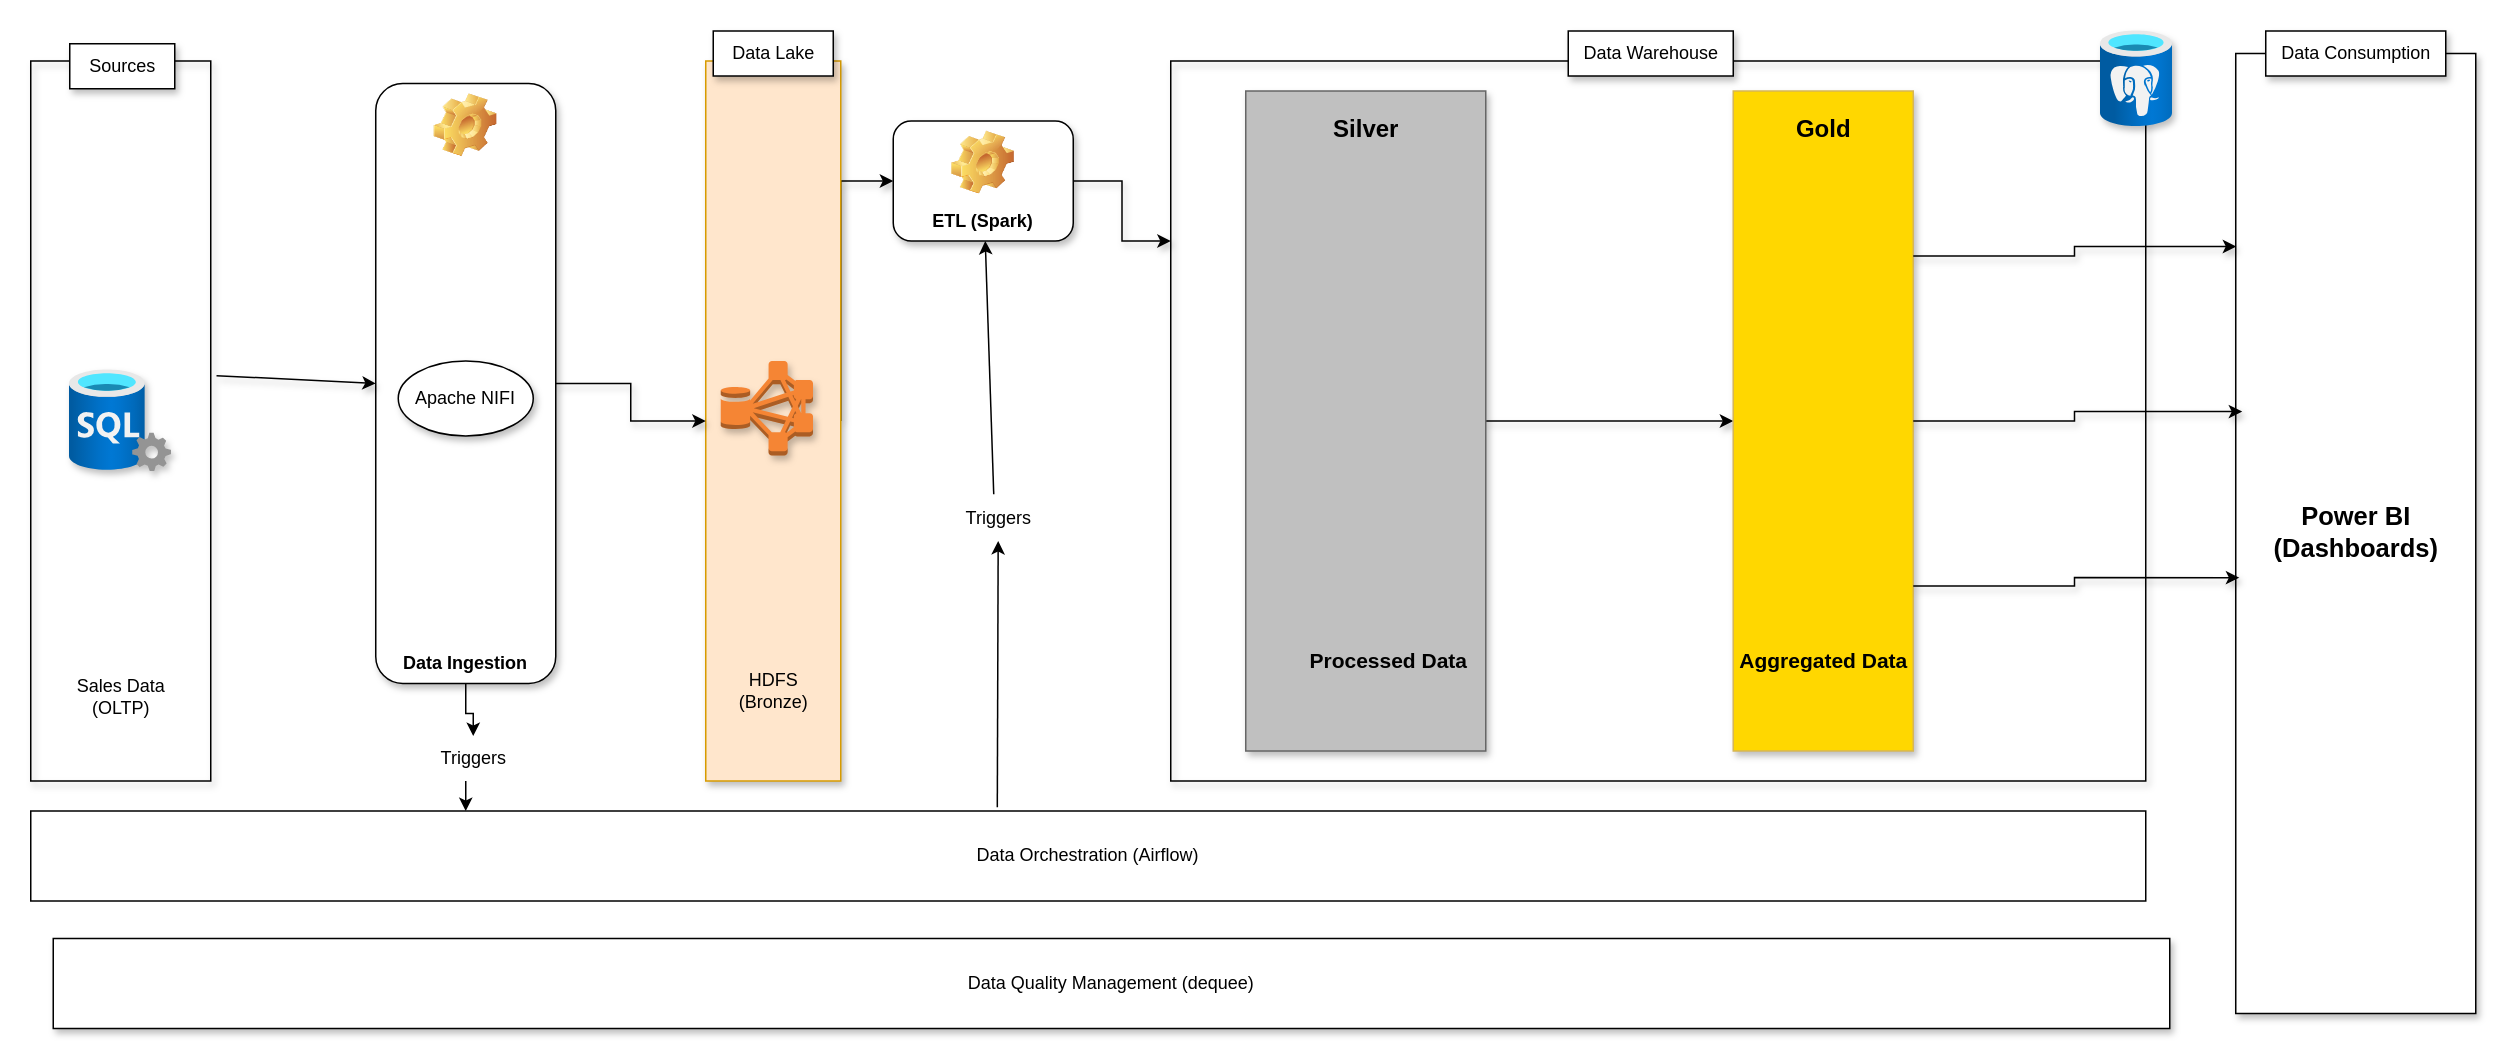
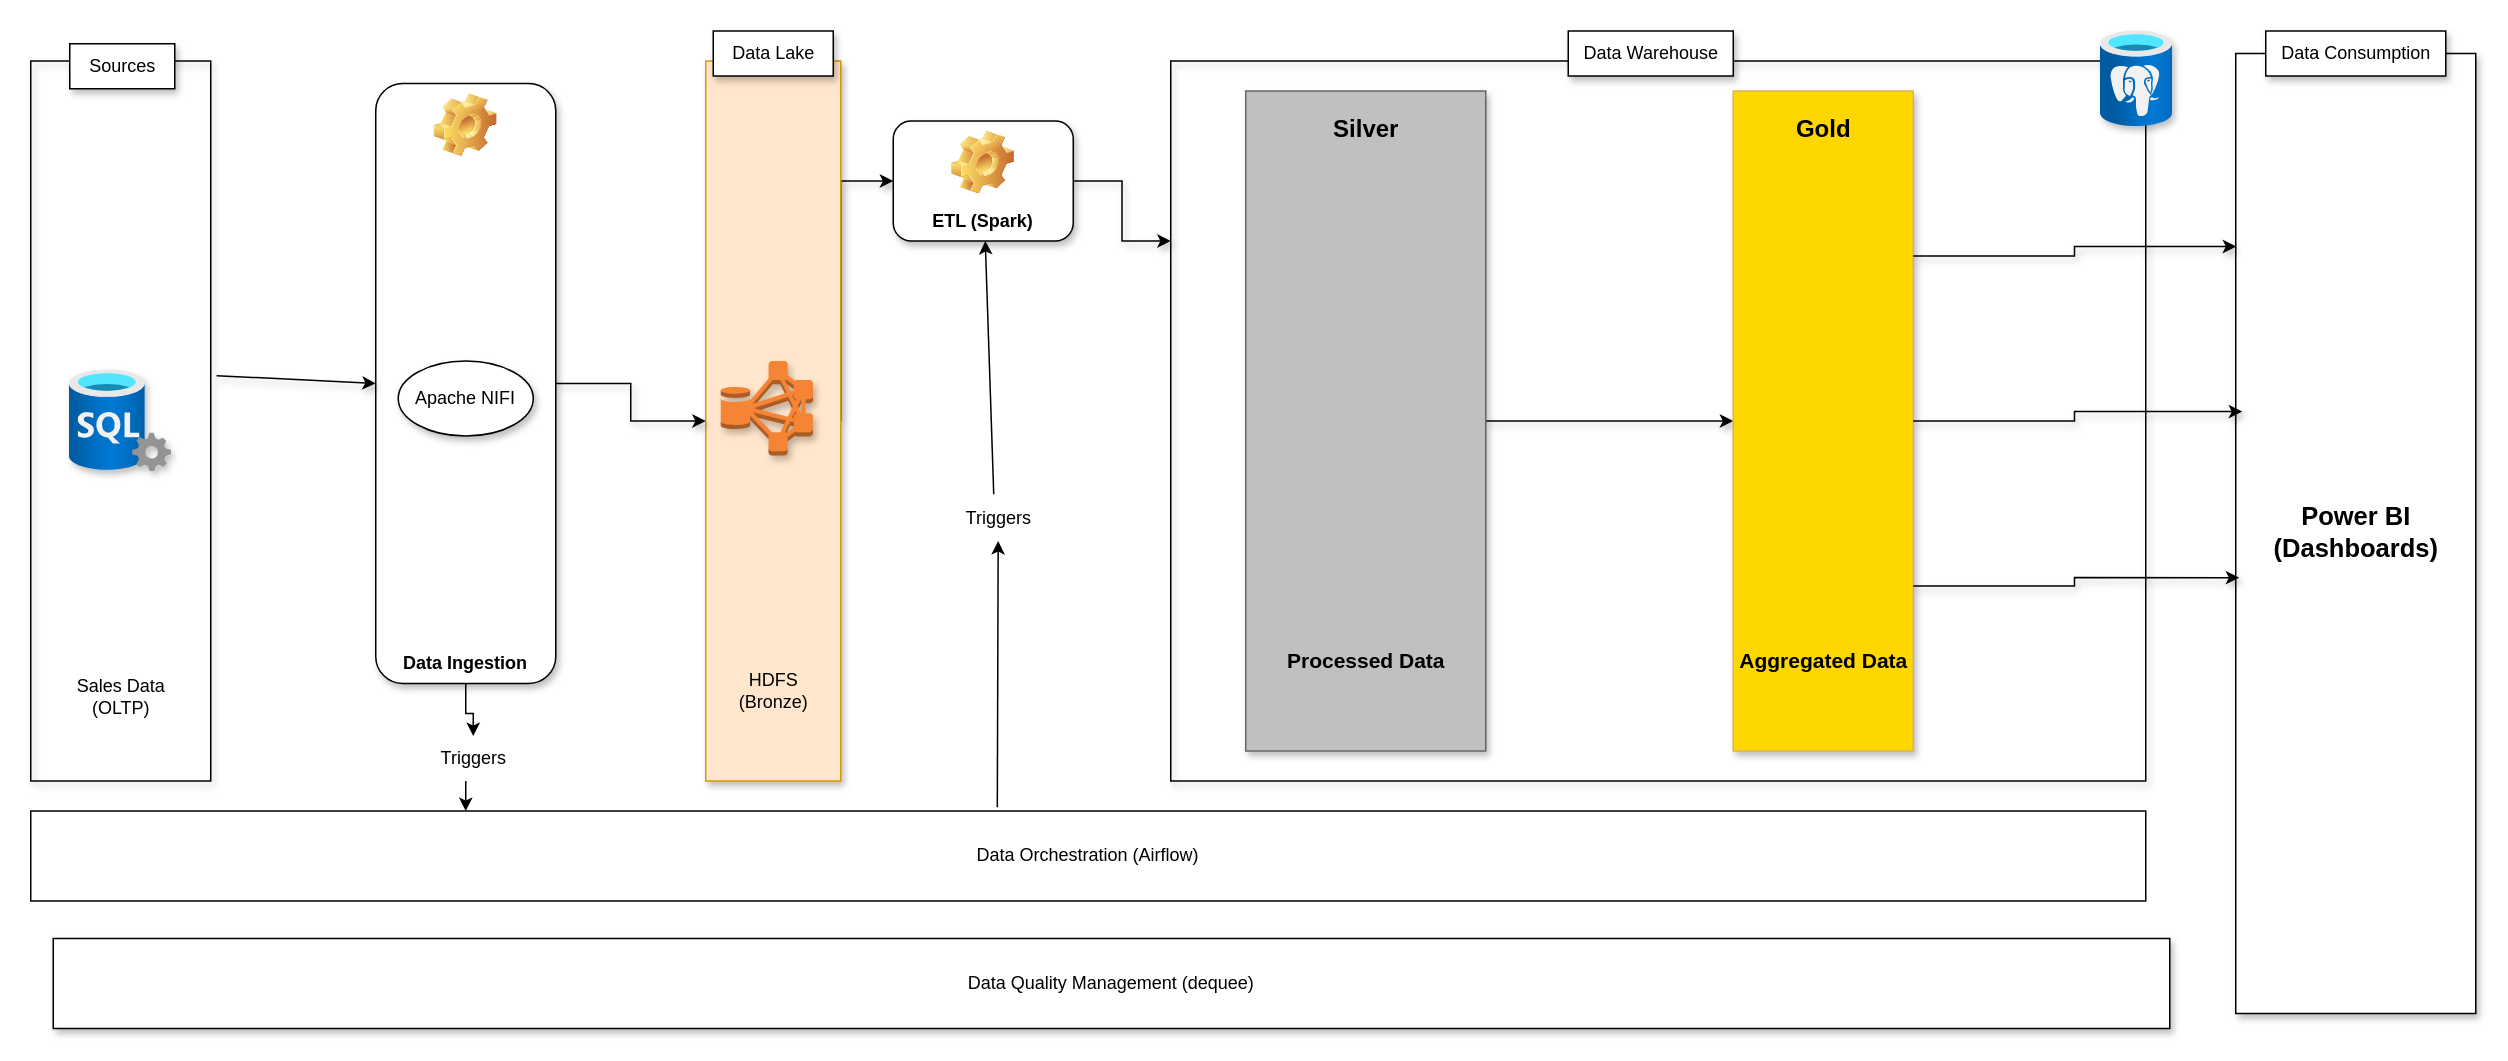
- <mxCell id="21" value="Processed Data" style="text;html=1;align=center;verticalAlign=middle;resizable=0;points=[];autosize=1;strokeColor=none;fillColor=none;fontStyle=1;fontSize=14;shadow=1;" parent="1" vertex="1"><mxGeometry x="865" y="425" width="120" height="30" as="geometry" /></mxCell>
+ <mxCell id="21" value="Processed Data" style="text;html=1;align=center;verticalAlign=middle;resizable=0;points=[];autosize=1;strokeColor=none;fillColor=none;fontStyle=1;fontSize=14;shadow=1;" parent="1" vertex="1"><mxGeometry x="850" y="425" width="120" height="30" as="geometry" /></mxCell>
